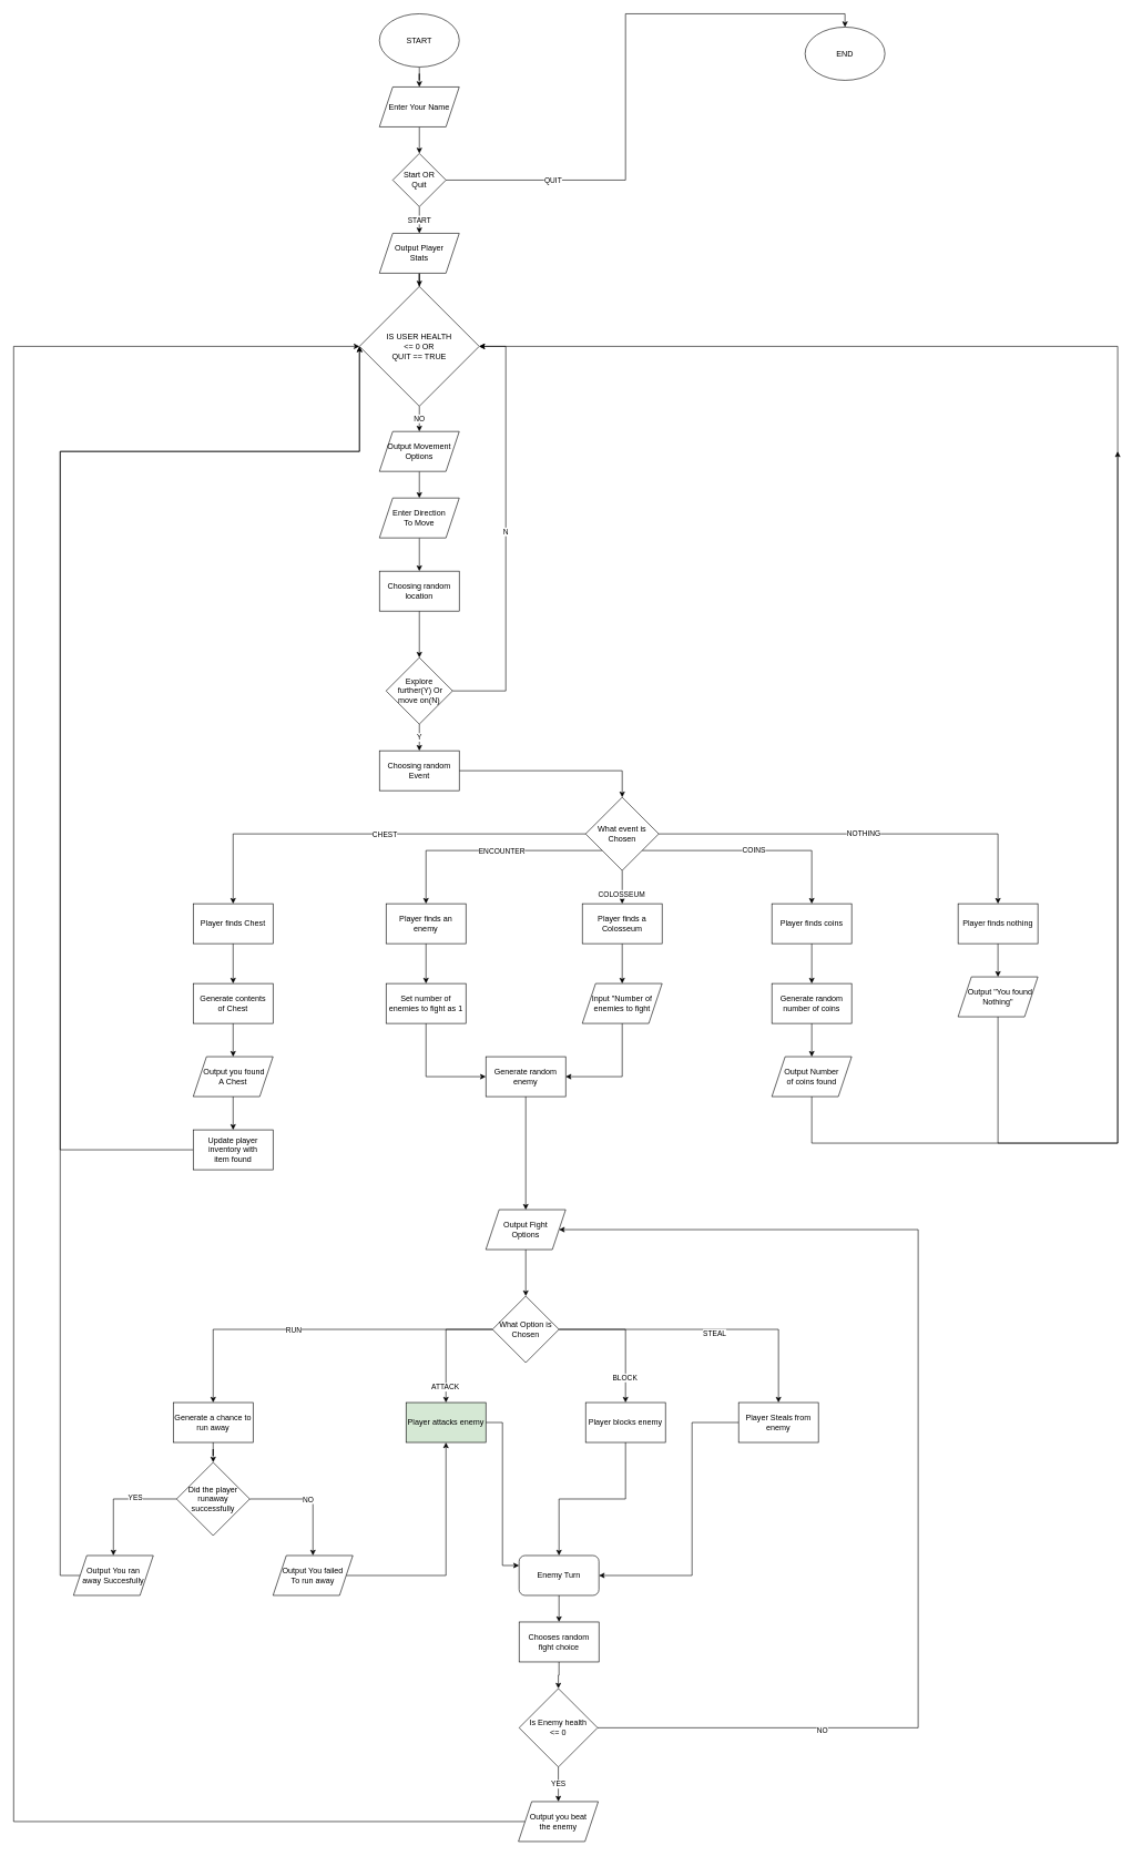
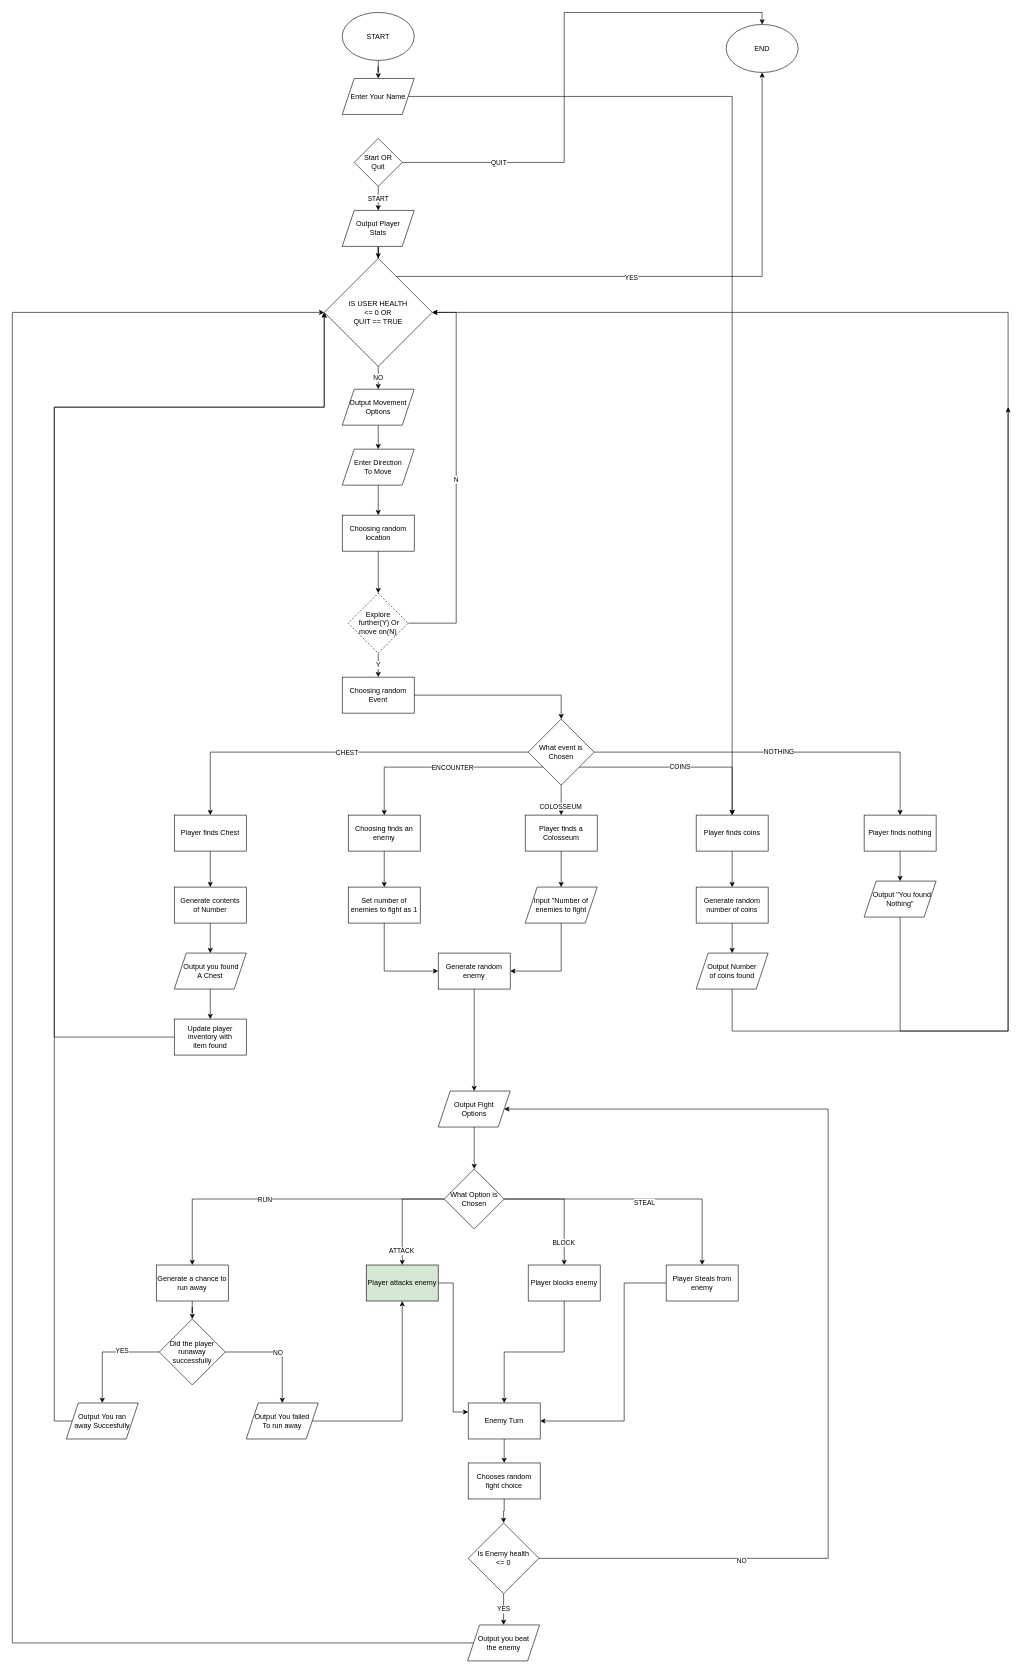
- <mxCell id="4" style="edgeStyle=orthogonalEdgeStyle;rounded=0;orthogonalLoop=1;jettySize=auto;html=1;entryX=0.5;entryY=0;entryDx=0;entryDy=0;" edge="1" parent="1" source="5" target="10"><mxGeometry relative="1" as="geometry" /></mxCell>
+ <mxCell id="4" style="edgeStyle=orthogonalEdgeStyle;rounded=0;orthogonalLoop=1;jettySize=auto;html=1;" edge="1" parent="1" source="5" target="40"><mxGeometry relative="1" as="geometry" /></mxCell>
+ <mxCell id="100" style="edgeStyle=orthogonalEdgeStyle;rounded=0;orthogonalLoop=1;jettySize=auto;html=1;entryX=0.5;entryY=1;entryDx=0;entryDy=0;" edge="1" parent="1" source="102" target="6"><mxGeometry relative="1" as="geometry"><Array as="points"><mxPoint x="1270" y="460" /></Array></mxGeometry></mxCell>
+ <mxCell id="101" value="YES" style="edgeLabel;html=1;align=center;verticalAlign=middle;resizable=0;points=[];" connectable="0" vertex="1" parent="100"><mxGeometry x="-0.177" y="-2" relative="1" as="geometry"><mxPoint as="offset" /></mxGeometry></mxCell>
- <mxCell id="19" value="Explore&lt;br&gt;&amp;nbsp;further(Y) Or move on(N)" style="rhombus;whiteSpace=wrap;html=1;" vertex="1" parent="1"><mxGeometry x="580" y="988" width="100" height="100" as="geometry" /></mxCell>
+ <mxCell id="19" value="Explore&lt;br&gt;&amp;nbsp;further(Y) Or move on(N)" style="rhombus;whiteSpace=wrap;html=1;dashed=1;" vertex="1" parent="1"><mxGeometry x="580" y="988" width="100" height="100" as="geometry" /></mxCell>
- <mxCell id="36" value="Player finds an enemy" style="rounded=0;whiteSpace=wrap;html=1;" vertex="1" parent="1"><mxGeometry x="580" y="1358" width="120" height="60" as="geometry" /></mxCell>
+ <mxCell id="36" value="Choosing finds an enemy" style="rounded=0;whiteSpace=wrap;html=1;" vertex="1" parent="1"><mxGeometry x="580" y="1358" width="120" height="60" as="geometry" /></mxCell>
- <mxCell id="50" value="Generate contents&lt;br&gt;of Chest" style="rounded=0;whiteSpace=wrap;html=1;" vertex="1" parent="1"><mxGeometry x="290" y="1478" width="120" height="60" as="geometry" /></mxCell>
+ <mxCell id="50" value="Generate contents&lt;br&gt;of Number" style="rounded=0;whiteSpace=wrap;html=1;" vertex="1" parent="1"><mxGeometry x="290" y="1478" width="120" height="60" as="geometry" /></mxCell>
- <mxCell id="90" value="Enemy Turn" style="whiteSpace=wrap;html=1;rounded=1;" vertex="1" parent="1"><mxGeometry x="780" y="2338" width="120" height="60" as="geometry" /></mxCell>
+ <mxCell id="90" value="Enemy Turn" style="rounded=0;whiteSpace=wrap;html=1;" vertex="1" parent="1"><mxGeometry x="780" y="2338" width="120" height="60" as="geometry" /></mxCell>
